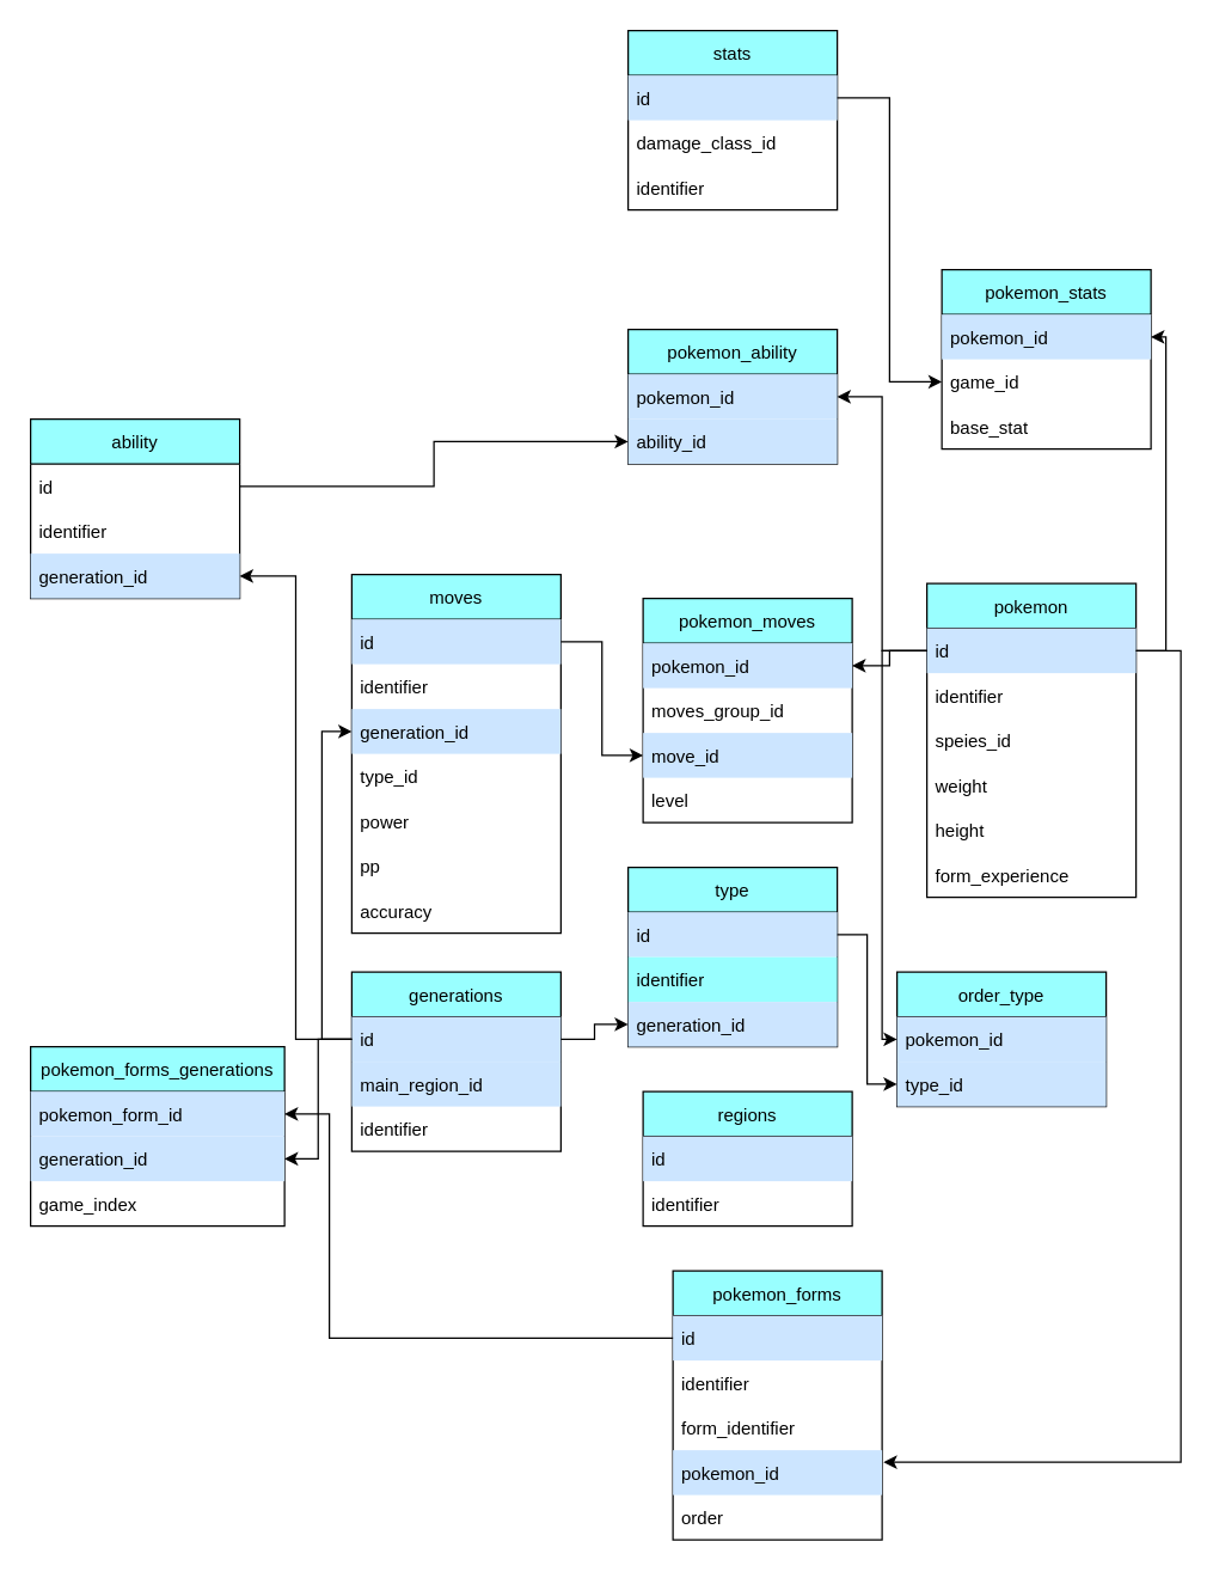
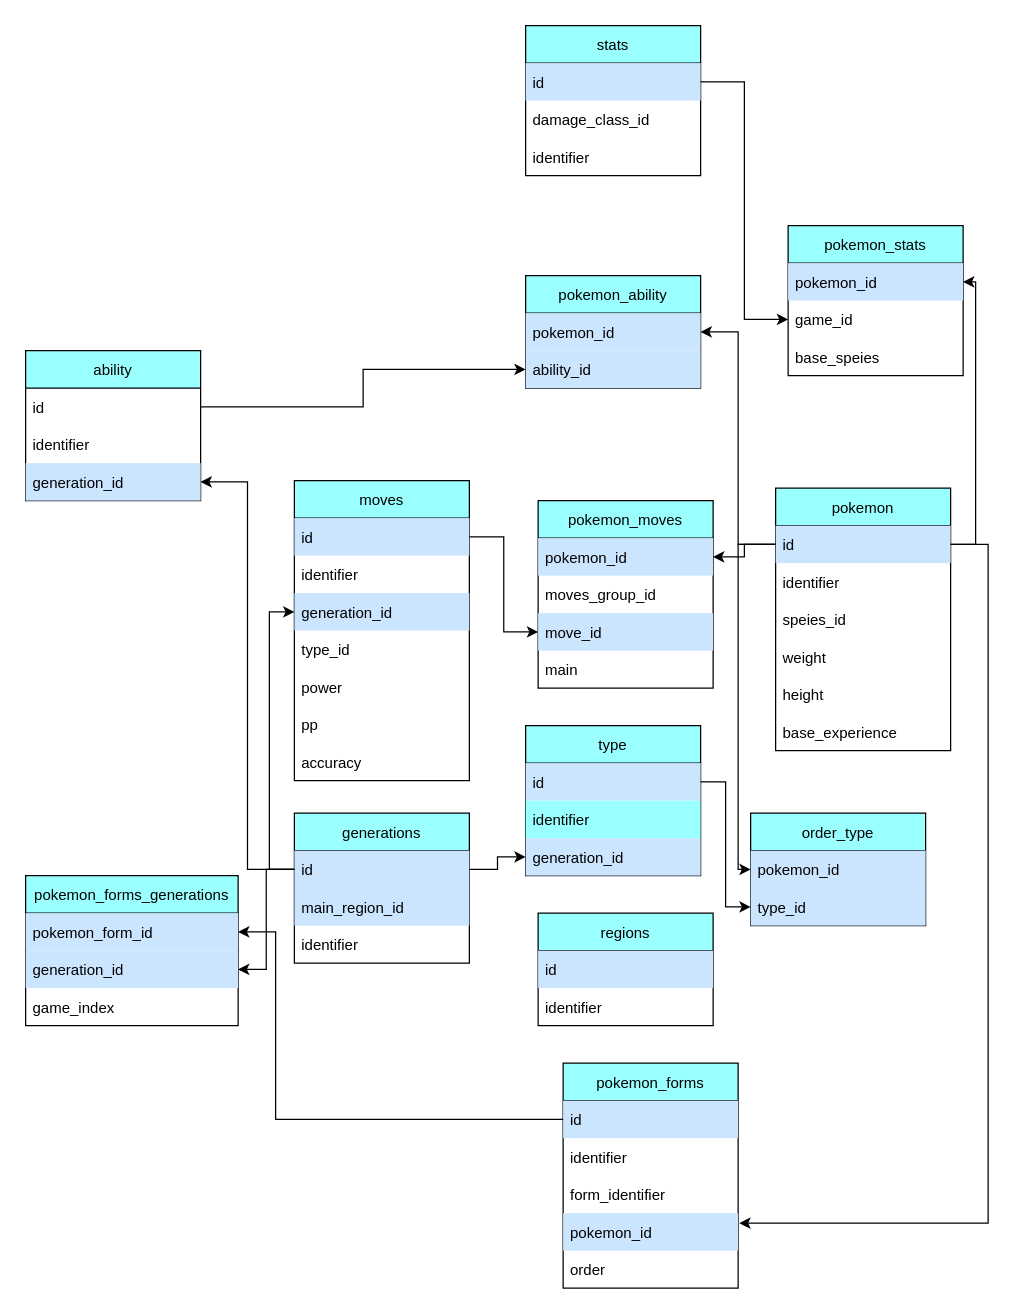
- <mxCell id="19" value="base_stat" style="text;strokeColor=none;fillColor=none;align=left;verticalAlign=middle;spacingLeft=4;spacingRight=4;overflow=hidden;points=[[0,0.5],[1,0.5]];portConstraint=eastwest;rotatable=0;" vertex="1" parent="16"><mxGeometry y="90" width="140" height="30" as="geometry" /></mxCell>
+ <mxCell id="19" value="base_speies" style="text;strokeColor=none;fillColor=none;align=left;verticalAlign=middle;spacingLeft=4;spacingRight=4;overflow=hidden;points=[[0,0.5],[1,0.5]];portConstraint=eastwest;rotatable=0;" vertex="1" parent="16"><mxGeometry y="90" width="140" height="30" as="geometry" /></mxCell>
- <mxCell id="24" value="level" style="text;strokeColor=none;fillColor=none;align=left;verticalAlign=middle;spacingLeft=4;spacingRight=4;overflow=hidden;points=[[0,0.5],[1,0.5]];portConstraint=eastwest;rotatable=0;" vertex="1" parent="20"><mxGeometry y="120" width="140" height="30" as="geometry" /></mxCell>
+ <mxCell id="24" value="main" style="text;strokeColor=none;fillColor=none;align=left;verticalAlign=middle;spacingLeft=4;spacingRight=4;overflow=hidden;points=[[0,0.5],[1,0.5]];portConstraint=eastwest;rotatable=0;" vertex="1" parent="20"><mxGeometry y="120" width="140" height="30" as="geometry" /></mxCell>
- <mxCell id="44" value="form_experience" style="text;strokeColor=none;fillColor=none;align=left;verticalAlign=middle;spacingLeft=4;spacingRight=4;overflow=hidden;points=[[0,0.5],[1,0.5]];portConstraint=eastwest;rotatable=0;" vertex="1" parent="38"><mxGeometry y="180" width="140" height="30" as="geometry" /></mxCell>
+ <mxCell id="44" value="base_experience" style="text;strokeColor=none;fillColor=none;align=left;verticalAlign=middle;spacingLeft=4;spacingRight=4;overflow=hidden;points=[[0,0.5],[1,0.5]];portConstraint=eastwest;rotatable=0;" vertex="1" parent="38"><mxGeometry y="180" width="140" height="30" as="geometry" /></mxCell>
